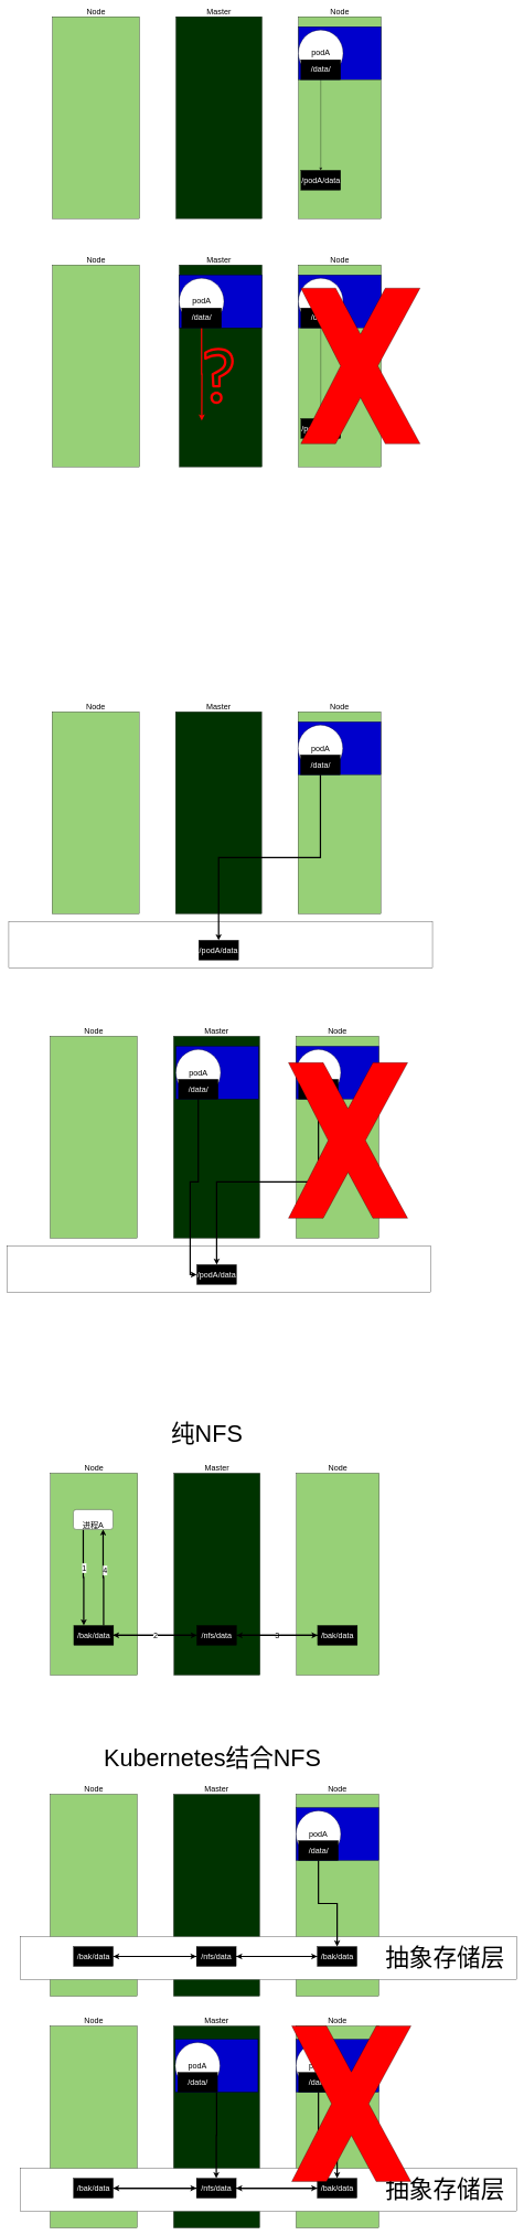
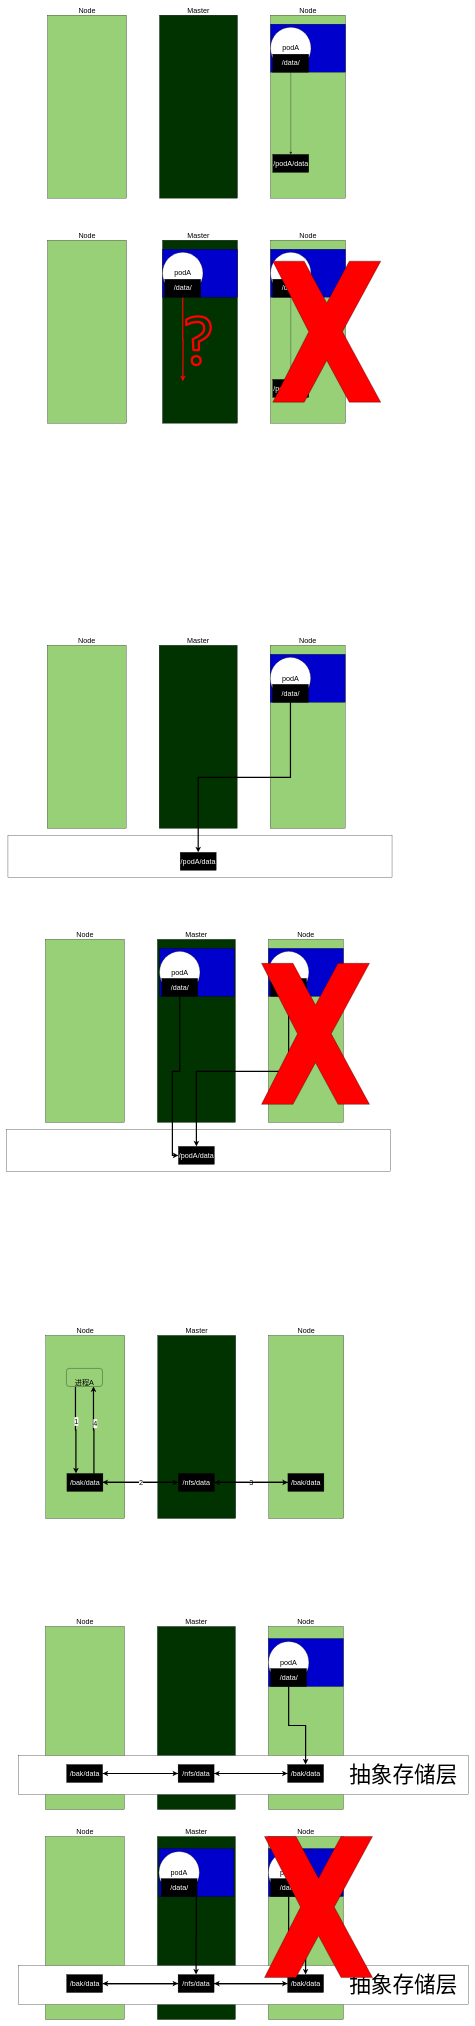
- <mxCell id="75" value="&lt;font style=&quot;font-size: 72px;&quot;&gt;纯NFS&lt;/font&gt;" style="text;html=1;strokeColor=none;fillColor=none;align=center;verticalAlign=middle;whiteSpace=wrap;rounded=0;" vertex="1" parent="1"><mxGeometry x="491" y="4290" width="267" height="80" as="geometry" /></mxCell>
- <mxCell id="84" value="&lt;font style=&quot;font-size: 24px;&quot;&gt;进程A&lt;/font&gt;" style="rounded=1;whiteSpace=wrap;html=1;fontSize=72;" vertex="1" parent="1"><mxGeometry x="221" y="4560" width="120" height="60" as="geometry" /></mxCell>
+ <mxCell id="84" value="&lt;font style=&quot;font-size: 24px;&quot;&gt;进程A&lt;/font&gt;" style="rounded=1;whiteSpace=wrap;html=1;fontSize=72;fillColor=#97d077;" vertex="1" parent="1"><mxGeometry x="221" y="4560" width="120" height="60" as="geometry" /></mxCell>
- <mxCell id="92" value="&lt;font style=&quot;font-size: 72px;&quot;&gt;Kubernetes结合NFS&lt;/font&gt;" style="text;html=1;strokeColor=none;fillColor=none;align=center;verticalAlign=middle;whiteSpace=wrap;rounded=0;" vertex="1" parent="1"><mxGeometry x="271" y="5270" width="741" height="80" as="geometry" /></mxCell>
